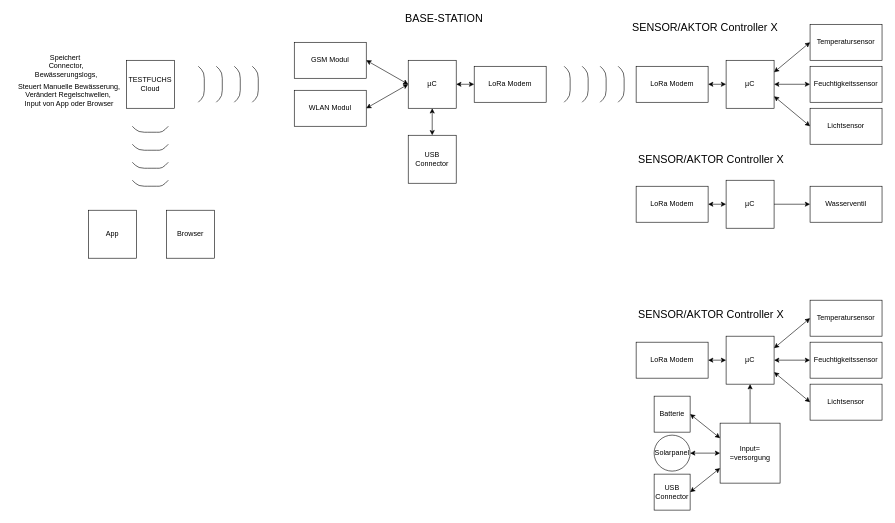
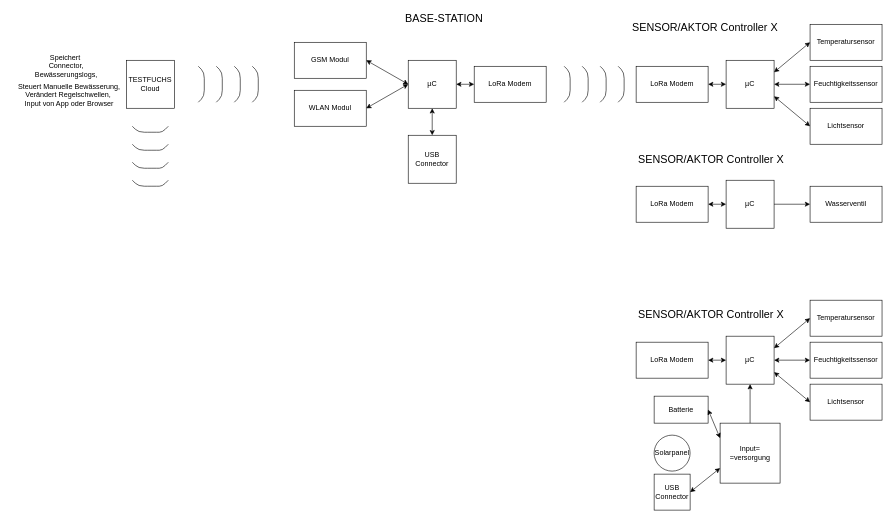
- <mxCell id="7" value="App" style="whiteSpace=wrap;html=1;aspect=fixed;" parent="1" vertex="1"><mxGeometry x="147" y="350" width="80" height="80" as="geometry" /></mxCell>
- <mxCell id="8" value="Browser" style="whiteSpace=wrap;html=1;aspect=fixed;" parent="1" vertex="1"><mxGeometry x="277" y="350" width="80" height="80" as="geometry" /></mxCell>
- <mxCell id="54" value="Batterie" style="rounded=0;whiteSpace=wrap;html=1;" vertex="1" parent="1"><mxGeometry x="1090" y="660" width="60" height="60" as="geometry" /></mxCell>
+ <mxCell id="54" value="Batterie" style="rounded=0;whiteSpace=wrap;html=1;" vertex="1" parent="1"><mxGeometry x="1090" y="660" width="90" height="45" as="geometry" /></mxCell>
- <mxCell id="58" value="" style="endArrow=classic;startArrow=classic;html=1;exitX=1;exitY=0.5;exitDx=0;exitDy=0;entryX=0;entryY=0.5;entryDx=0;entryDy=0;" edge="1" parent="1" source="55" target="53"><mxGeometry width="50" height="50" relative="1" as="geometry"><mxPoint x="1310" y="825" as="sourcePoint" /><mxPoint x="1360" y="775" as="targetPoint" /></mxGeometry></mxCell>
